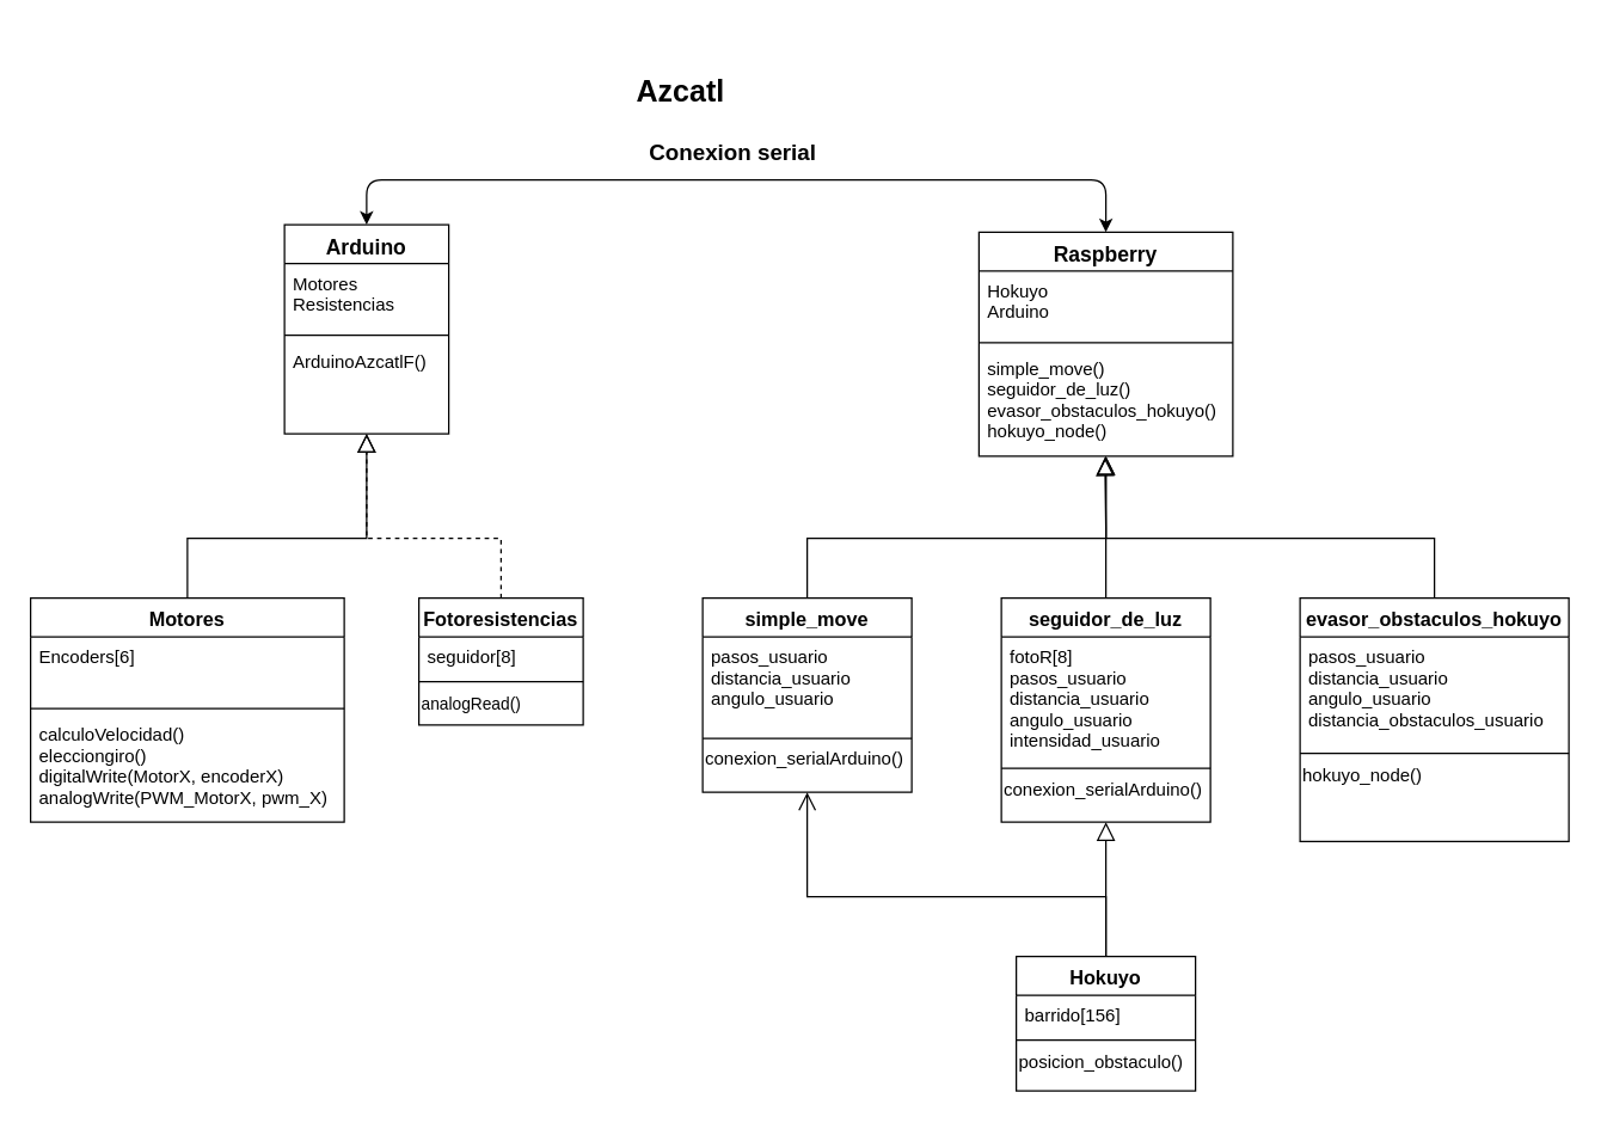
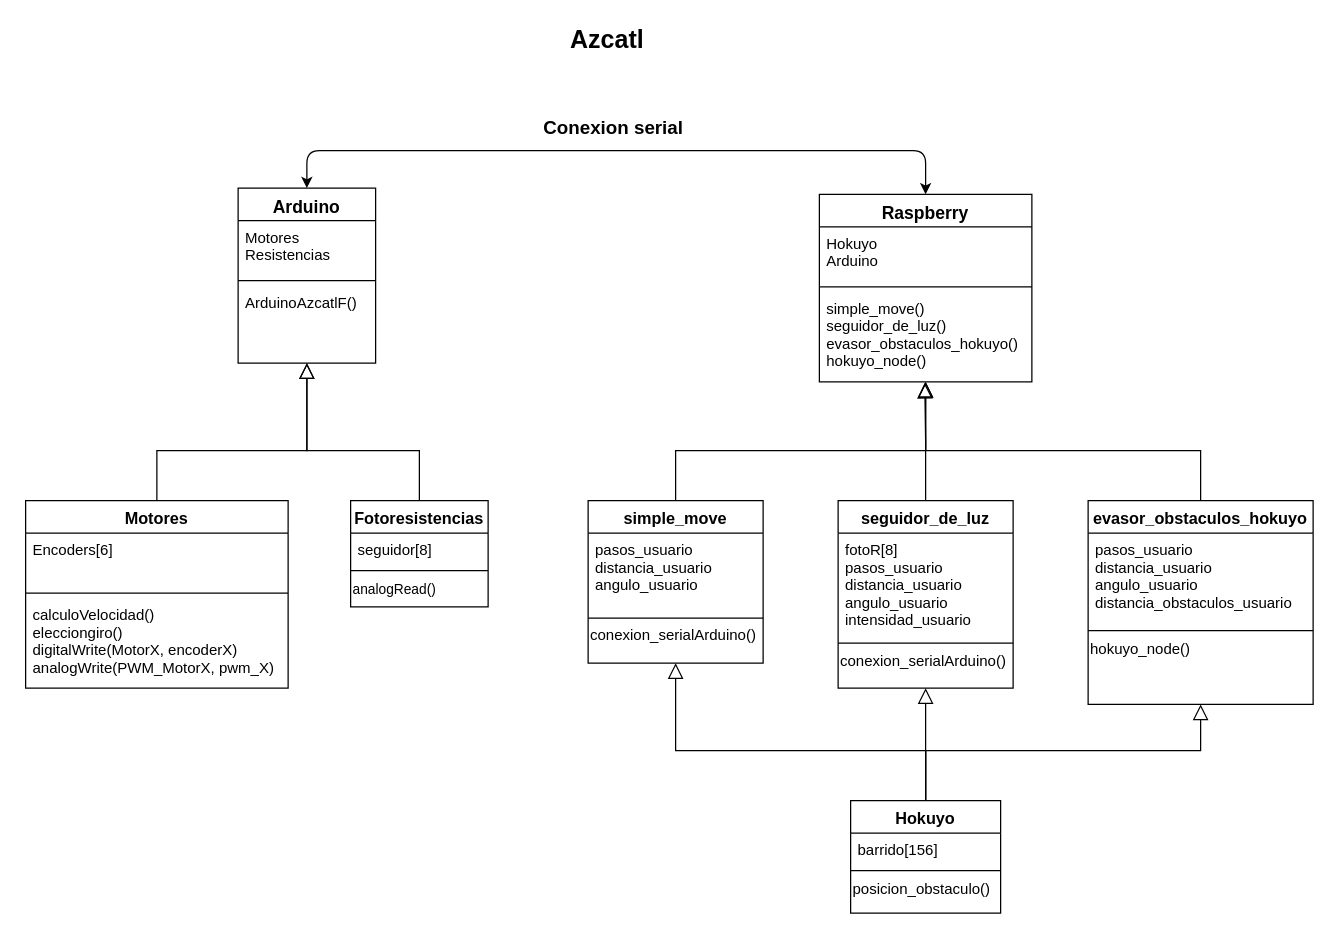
- <mxCell id="12" value="&lt;b&gt;&lt;font style=&quot;font-size: 20px&quot;&gt;Azcatl&lt;/font&gt;&lt;/b&gt;" style="text;html=1;align=center;verticalAlign=middle;resizable=0;points=[];autosize=1;fontSize=14;" vertex="1" parent="1"><mxGeometry x="420" y="50" width="70" height="20" as="geometry" /></mxCell>
+ <mxCell id="12" value="&lt;b&gt;&lt;font style=&quot;font-size: 20px&quot;&gt;Azcatl&lt;/font&gt;&lt;/b&gt;" style="text;html=1;align=center;verticalAlign=middle;resizable=0;points=[];autosize=1;fontSize=14;" vertex="1" parent="1"><mxGeometry x="450" y="20" width="70" height="20" as="geometry" /></mxCell>
- <mxCell id="3" value="" style="endArrow=block;endSize=10;endFill=0;shadow=0;strokeWidth=1;rounded=0;edgeStyle=elbowEdgeStyle;elbow=vertical;entryX=0.5;entryY=1;entryDx=0;entryDy=0;dashed=1;" parent="1" source="37" target="33" edge="1"><mxGeometry width="160" relative="1" as="geometry"><mxPoint x="260" y="443" as="sourcePoint" /><mxPoint x="360" y="341" as="targetPoint" /><Array as="points"><mxPoint x="260" y="360" /></Array></mxGeometry></mxCell>
+ <mxCell id="3" value="" style="endArrow=block;endSize=10;endFill=0;shadow=0;strokeWidth=1;rounded=0;edgeStyle=elbowEdgeStyle;elbow=vertical;entryX=0.5;entryY=1;entryDx=0;entryDy=0;" parent="1" source="37" target="33" edge="1"><mxGeometry width="160" relative="1" as="geometry"><mxPoint x="260" y="443" as="sourcePoint" /><mxPoint x="360" y="341" as="targetPoint" /><Array as="points"><mxPoint x="260" y="360" /></Array></mxGeometry></mxCell>
- <mxCell id="8" style="edgeStyle=elbowEdgeStyle;rounded=0;orthogonalLoop=1;jettySize=auto;elbow=vertical;html=1;exitX=0.5;exitY=0;exitDx=0;exitDy=0;entryX=0.5;entryY=1;entryDx=0;entryDy=0;endArrow=open;endFill=0;endSize=10;strokeWidth=1;fontSize=13;" edge="1" parent="1" source="21" target="17"><mxGeometry relative="1" as="geometry"><Array as="points"><mxPoint x="680" y="600" /></Array></mxGeometry></mxCell>
+ <mxCell id="8" style="edgeStyle=elbowEdgeStyle;rounded=0;orthogonalLoop=1;jettySize=auto;elbow=vertical;html=1;exitX=0.5;exitY=0;exitDx=0;exitDy=0;entryX=0.5;entryY=1;entryDx=0;entryDy=0;endArrow=block;endFill=0;endSize=10;strokeWidth=1;fontSize=13;" edge="1" parent="1" source="21" target="17"><mxGeometry relative="1" as="geometry"><Array as="points"><mxPoint x="680" y="600" /></Array></mxGeometry></mxCell>
+ <mxCell id="7" style="edgeStyle=elbowEdgeStyle;rounded=0;orthogonalLoop=1;jettySize=auto;elbow=vertical;html=1;exitX=0.5;exitY=0;exitDx=0;exitDy=0;entryX=0.5;entryY=1;entryDx=0;entryDy=0;endArrow=block;endFill=0;endSize=10;strokeWidth=1;fontSize=13;" edge="1" parent="1" source="21" target="25"><mxGeometry relative="1" as="geometry"><Array as="points"><mxPoint x="810" y="600" /></Array></mxGeometry></mxCell>
